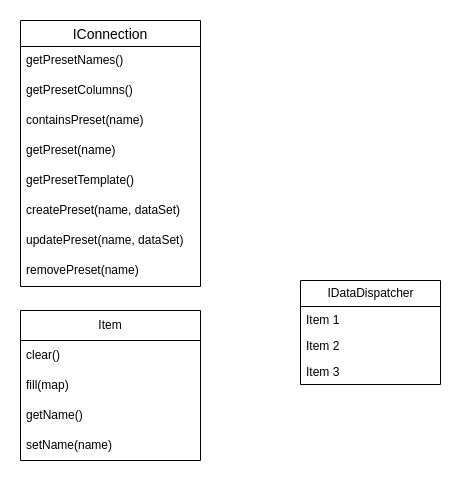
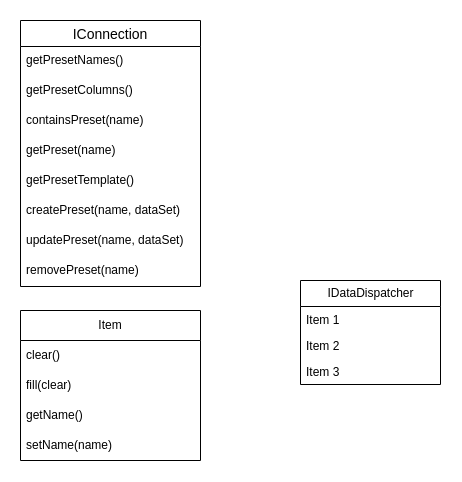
- <mxCell id="13" value="fill(map)" style="text;strokeColor=none;fillColor=none;align=left;verticalAlign=middle;spacingLeft=4;spacingRight=4;overflow=hidden;points=[[0,0.5],[1,0.5]];portConstraint=eastwest;rotatable=0;whiteSpace=wrap;html=1;" vertex="1" parent="11"><mxGeometry y="60" width="180" height="30" as="geometry" /></mxCell>
+ <mxCell id="13" value="fill(clear)" style="text;strokeColor=none;fillColor=none;align=left;verticalAlign=middle;spacingLeft=4;spacingRight=4;overflow=hidden;points=[[0,0.5],[1,0.5]];portConstraint=eastwest;rotatable=0;whiteSpace=wrap;html=1;" vertex="1" parent="11"><mxGeometry y="60" width="180" height="30" as="geometry" /></mxCell>
